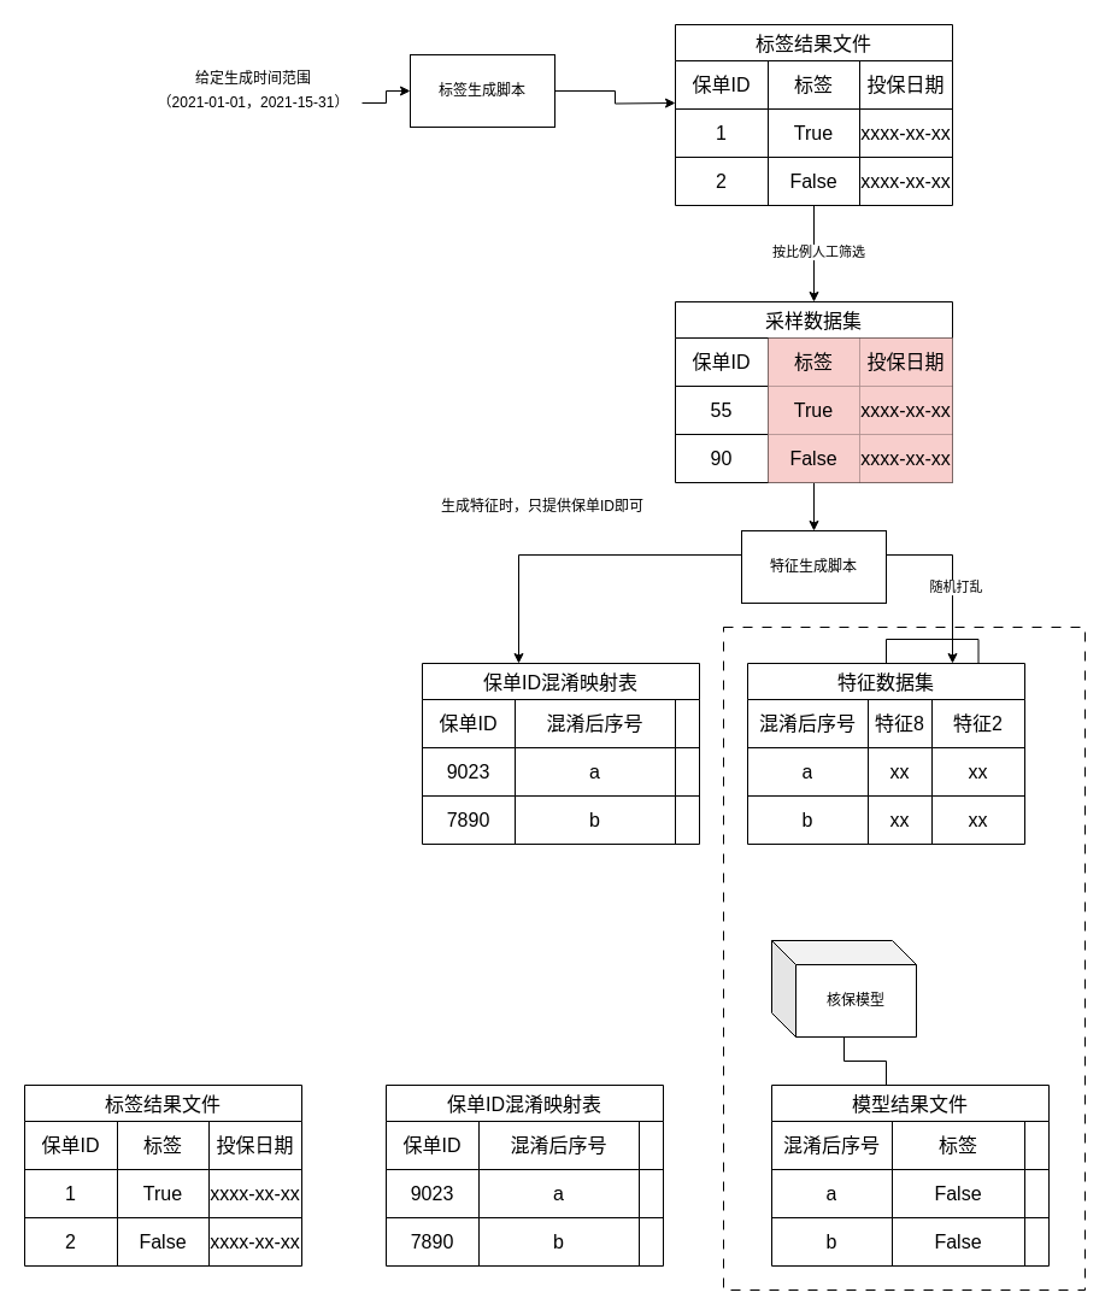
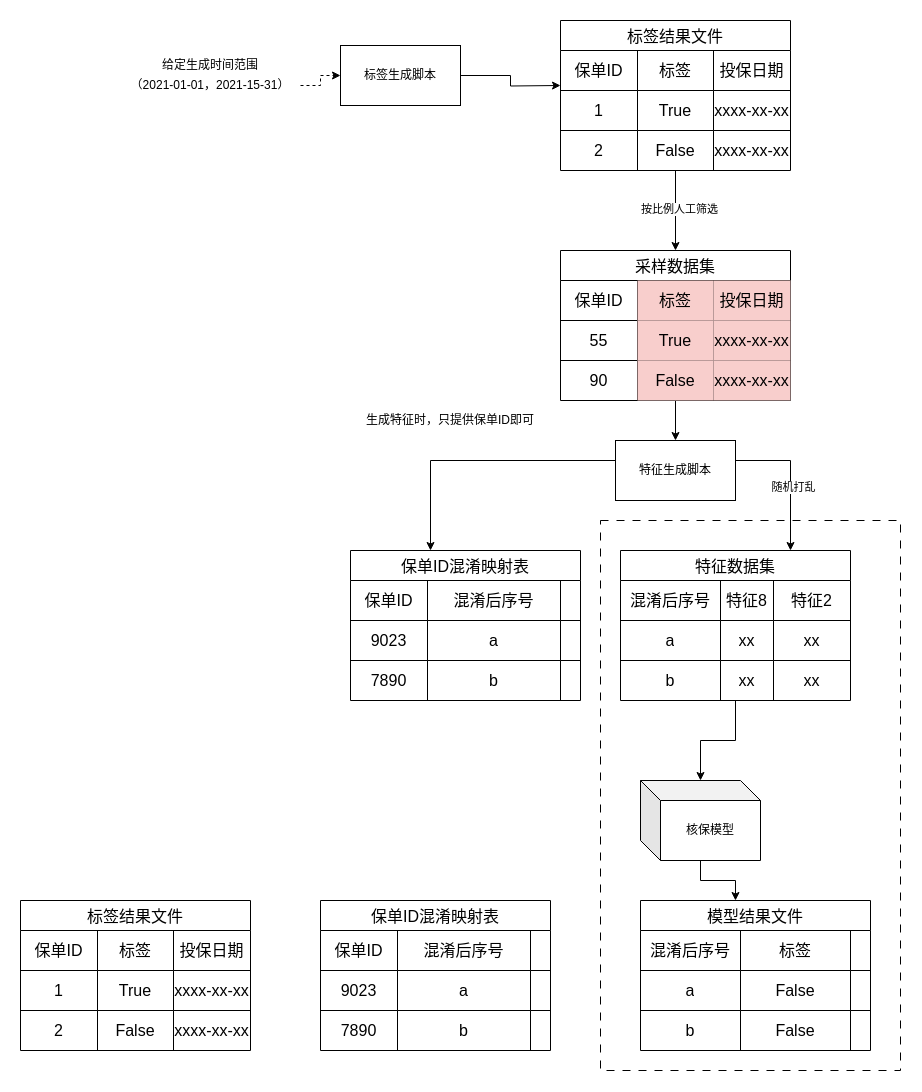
- <mxCell id="9" style="edgeStyle=orthogonalEdgeStyle;rounded=0;orthogonalLoop=1;jettySize=auto;html=1;entryX=0;entryY=0.5;entryDx=0;entryDy=0;" edge="1" parent="1" source="10" target="8"><mxGeometry relative="1" as="geometry" /></mxCell>
+ <mxCell id="9" style="edgeStyle=orthogonalEdgeStyle;rounded=0;orthogonalLoop=1;jettySize=auto;html=1;entryX=0;entryY=0.5;entryDx=0;entryDy=0;dashed=1;" edge="1" parent="1" source="10" target="8"><mxGeometry relative="1" as="geometry" /></mxCell>
- <mxCell id="54" style="edgeStyle=orthogonalEdgeStyle;rounded=0;orthogonalLoop=1;jettySize=auto;html=1;" edge="1" parent="1" source="55" target="59"><mxGeometry relative="1" as="geometry" /></mxCell>
+ <mxCell id="54" style="edgeStyle=orthogonalEdgeStyle;rounded=0;orthogonalLoop=1;jettySize=auto;html=1;" edge="1" parent="1" source="55" target="81"><mxGeometry relative="1" as="geometry" /></mxCell>
- <mxCell id="82" style="edgeStyle=orthogonalEdgeStyle;rounded=0;orthogonalLoop=1;jettySize=auto;html=1;entryX=0.413;entryY=0;entryDx=0;entryDy=0;entryPerimeter=0;endArrow=none;" edge="1" parent="1" source="81" target="68"><mxGeometry relative="1" as="geometry" /></mxCell>
+ <mxCell id="82" style="edgeStyle=orthogonalEdgeStyle;rounded=0;orthogonalLoop=1;jettySize=auto;html=1;entryX=0.413;entryY=0;entryDx=0;entryDy=0;entryPerimeter=0;" edge="1" parent="1" source="81" target="68"><mxGeometry relative="1" as="geometry" /></mxCell>
